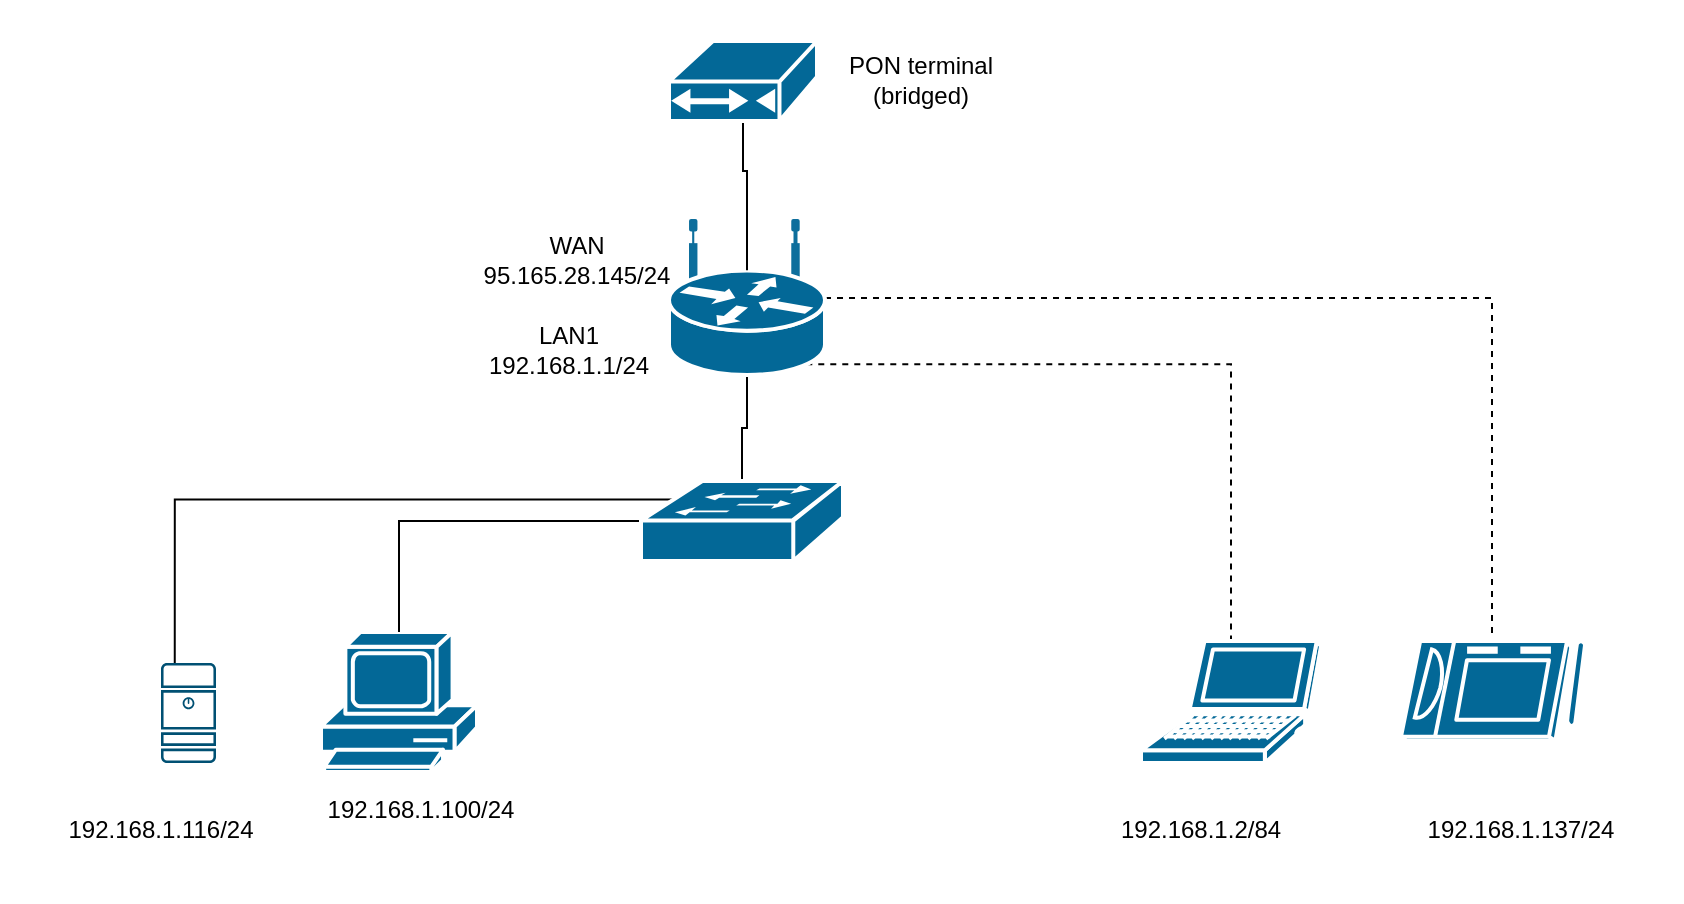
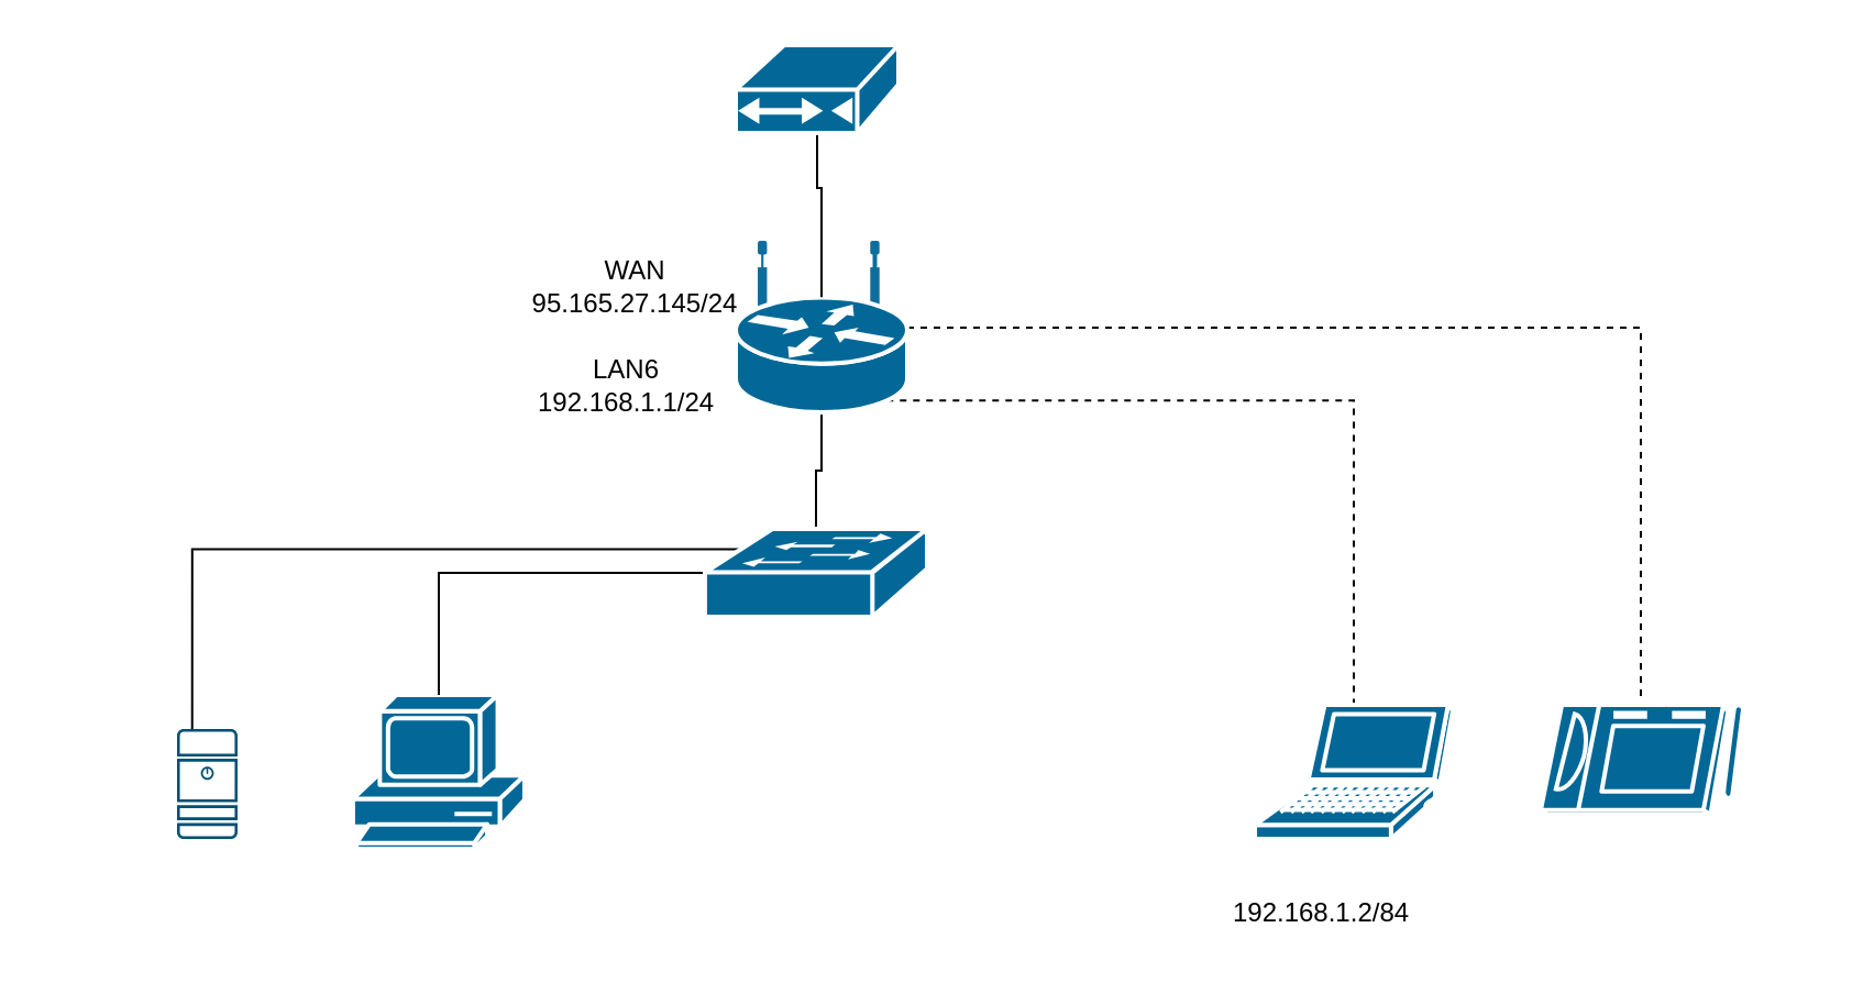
- <mxCell id="21" value="&lt;div&gt;PON terminal&lt;/div&gt;&lt;div&gt;(bridged)&lt;/div&gt;" style="text;html=1;resizable=0;autosize=1;align=center;verticalAlign=middle;points=[];fillColor=none;strokeColor=none;rounded=0;" vertex="1" parent="1"><mxGeometry x="410" y="20" width="100" height="40" as="geometry" /></mxCell>
- <mxCell id="20" value="WAN&lt;br&gt;&lt;div&gt;95.165.28.145/24&lt;/div&gt;" style="text;html=1;resizable=0;autosize=1;align=center;verticalAlign=middle;points=[];fillColor=none;strokeColor=none;rounded=0;" vertex="1" parent="1"><mxGeometry x="228" y="110" width="120" height="40" as="geometry" /></mxCell>
+ <mxCell id="20" value="WAN&lt;br&gt;&lt;div&gt;95.165.27.145/24&lt;/div&gt;" style="text;html=1;resizable=0;autosize=1;align=center;verticalAlign=middle;points=[];fillColor=none;strokeColor=none;rounded=0;" vertex="1" parent="1"><mxGeometry x="228" y="110" width="120" height="40" as="geometry" /></mxCell>
- <mxCell id="15" value="LAN1&lt;div&gt;192.168.1.1/24&lt;/div&gt;" style="text;html=1;resizable=0;autosize=1;align=center;verticalAlign=middle;points=[];fillColor=none;strokeColor=none;rounded=0;" vertex="1" parent="1"><mxGeometry x="234" y="155" width="100" height="40" as="geometry" /></mxCell>
+ <mxCell id="15" value="LAN6&lt;div&gt;192.168.1.1/24&lt;/div&gt;" style="text;html=1;resizable=0;autosize=1;align=center;verticalAlign=middle;points=[];fillColor=none;strokeColor=none;rounded=0;" vertex="1" parent="1"><mxGeometry x="234" y="155" width="100" height="40" as="geometry" /></mxCell>
- <mxCell id="17" value="&lt;div&gt;192.168.1.100/24&lt;/div&gt;" style="text;html=1;resizable=0;autosize=1;align=center;verticalAlign=middle;points=[];fillColor=none;strokeColor=none;rounded=0;" vertex="1" parent="1"><mxGeometry x="150" y="390" width="120" height="30" as="geometry" /></mxCell>
- <mxCell id="16" value="&lt;div&gt;192.168.1.116/24&lt;/div&gt;" style="text;html=1;resizable=0;autosize=1;align=center;verticalAlign=middle;points=[];fillColor=none;strokeColor=none;rounded=0;" vertex="1" parent="1"><mxGeometry x="20" y="400" width="120" height="30" as="geometry" /></mxCell>
- <mxCell id="19" value="&lt;div&gt;192.168.1.137/24&lt;/div&gt;" style="text;html=1;resizable=0;autosize=1;align=center;verticalAlign=middle;points=[];fillColor=none;strokeColor=none;rounded=0;" vertex="1" parent="1"><mxGeometry x="700" y="400" width="120" height="30" as="geometry" /></mxCell>
